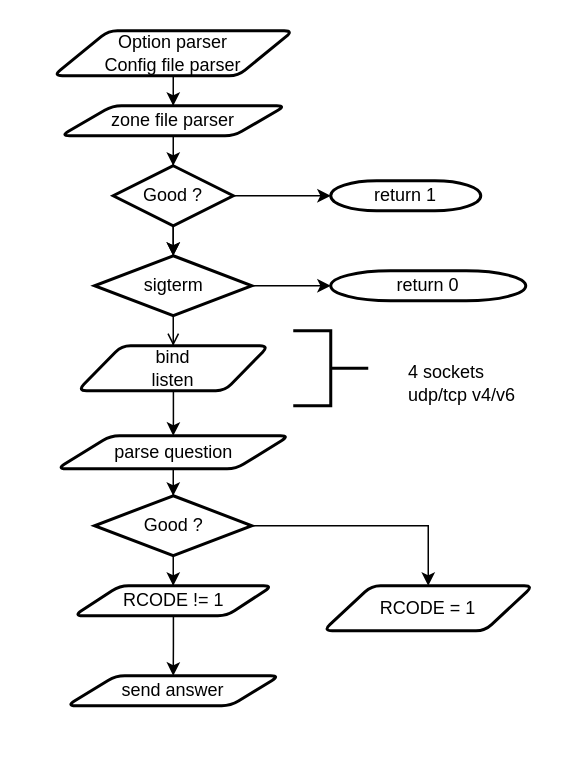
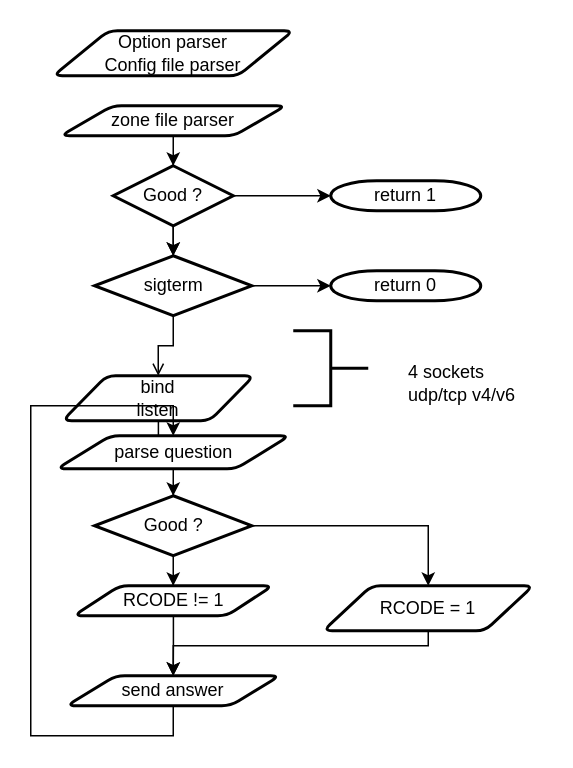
- <mxCell id="3" style="edgeStyle=orthogonalEdgeStyle;rounded=0;orthogonalLoop=1;jettySize=auto;html=1;entryX=0.5;entryY=0;entryDx=0;entryDy=0;" parent="1" source="4" target="6" edge="1"><mxGeometry relative="1" as="geometry" /></mxCell>
- <mxCell id="2" value="return 0" style="strokeWidth=2;html=1;shape=mxgraph.flowchart.terminator;whiteSpace=wrap;" parent="1" vertex="1"><mxGeometry x="220" y="180" width="130" height="20" as="geometry" /></mxCell>
+ <mxCell id="2" value="return 0" style="strokeWidth=2;html=1;shape=mxgraph.flowchart.terminator;whiteSpace=wrap;" parent="1" vertex="1"><mxGeometry x="220" y="180" width="100" height="20" as="geometry" /></mxCell>
- <mxCell id="13" value="&lt;div&gt;bind&lt;/div&gt;&lt;div&gt;listen&lt;br&gt;&lt;/div&gt;" style="shape=parallelogram;html=1;strokeWidth=2;perimeter=parallelogramPerimeter;whiteSpace=wrap;rounded=1;arcSize=12;size=0.23;" parent="1" vertex="1"><mxGeometry x="51.25" y="230" width="127.5" height="30" as="geometry" /></mxCell>
+ <mxCell id="13" value="&lt;div&gt;bind&lt;/div&gt;&lt;div&gt;listen&lt;br&gt;&lt;/div&gt;" style="shape=parallelogram;html=1;strokeWidth=2;perimeter=parallelogramPerimeter;whiteSpace=wrap;rounded=1;arcSize=12;size=0.23;" parent="1" vertex="1"><mxGeometry x="41.25" y="250" width="127.5" height="30" as="geometry" /></mxCell>
+ <mxCell id="21" style="edgeStyle=orthogonalEdgeStyle;rounded=0;orthogonalLoop=1;jettySize=auto;html=1;exitX=0.5;exitY=1;exitDx=0;exitDy=0;entryX=0.5;entryY=0;entryDx=0;entryDy=0;" parent="1" source="22" target="15" edge="1"><mxGeometry relative="1" as="geometry"><mxPoint x="115" y="250" as="targetPoint" /><Array as="points"><mxPoint x="115" y="490" /><mxPoint x="20" y="490" /><mxPoint x="20" y="270" /><mxPoint x="115" y="270" /></Array></mxGeometry></mxCell>
+ <mxCell id="19" style="edgeStyle=orthogonalEdgeStyle;rounded=0;orthogonalLoop=1;jettySize=auto;html=1;entryX=0.5;entryY=0;entryDx=0;entryDy=0;exitX=0.5;exitY=1;exitDx=0;exitDy=0;" parent="1" source="20" target="22" edge="1"><mxGeometry relative="1" as="geometry"><Array as="points"><mxPoint x="285" y="430" /><mxPoint x="115" y="430" /></Array></mxGeometry></mxCell>
